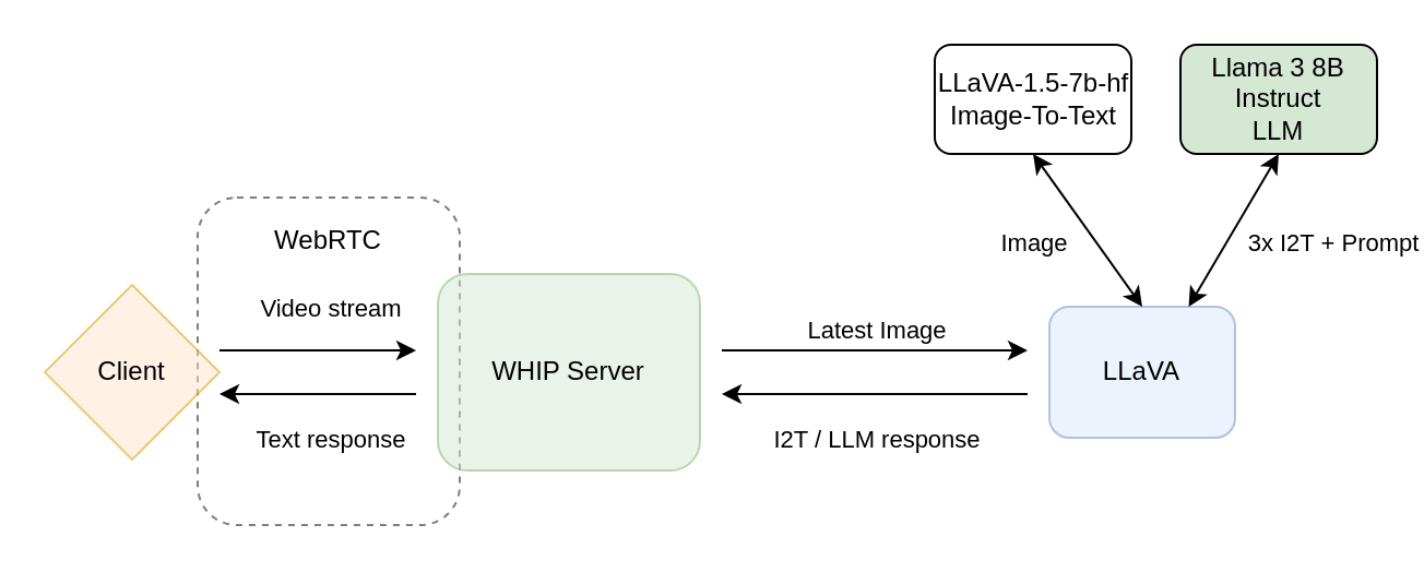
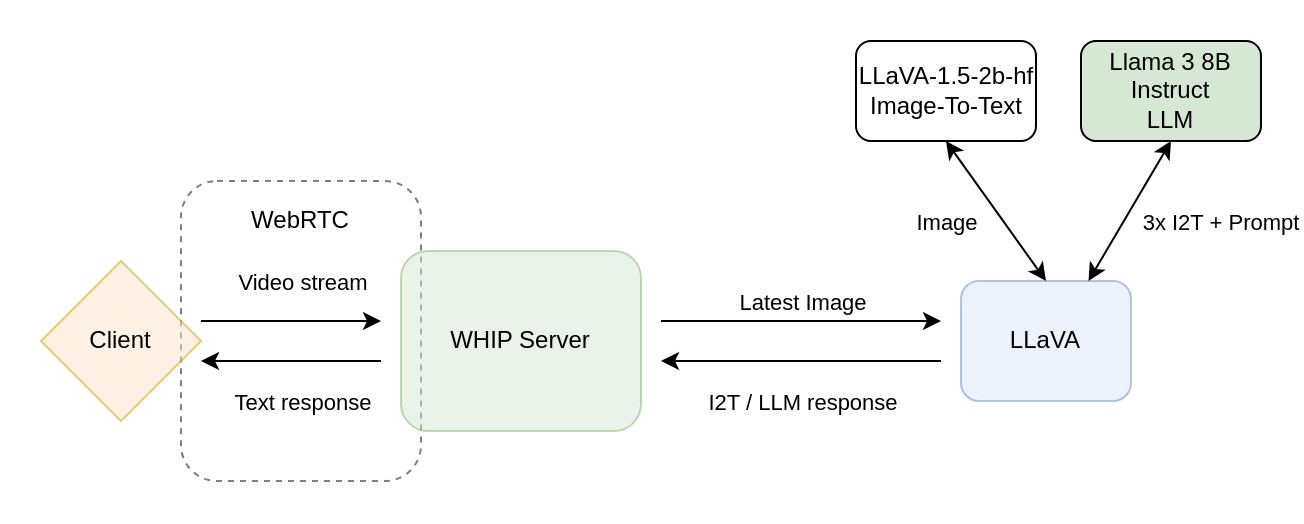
- <mxCell id="15" value="LLaVA-1.5-7b-hf Image-To-Text" style="rounded=1;whiteSpace=wrap;html=1;" vertex="1" parent="1"><mxGeometry x="427.5" y="20" width="90" height="50" as="geometry" /></mxCell>
+ <mxCell id="15" value="LLaVA-1.5-2b-hf Image-To-Text" style="rounded=1;whiteSpace=wrap;html=1;" vertex="1" parent="1"><mxGeometry x="427.5" y="20" width="90" height="50" as="geometry" /></mxCell>
